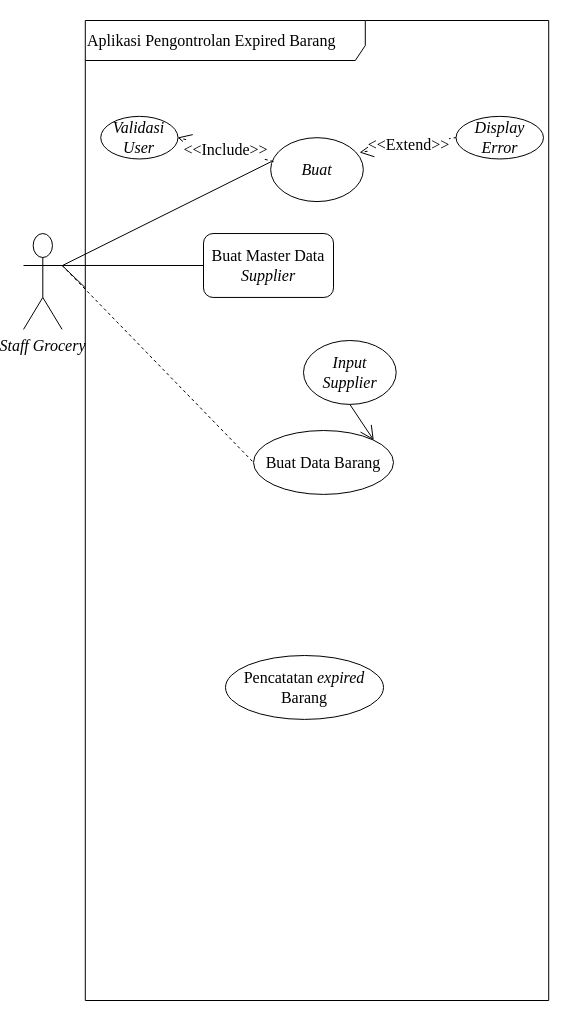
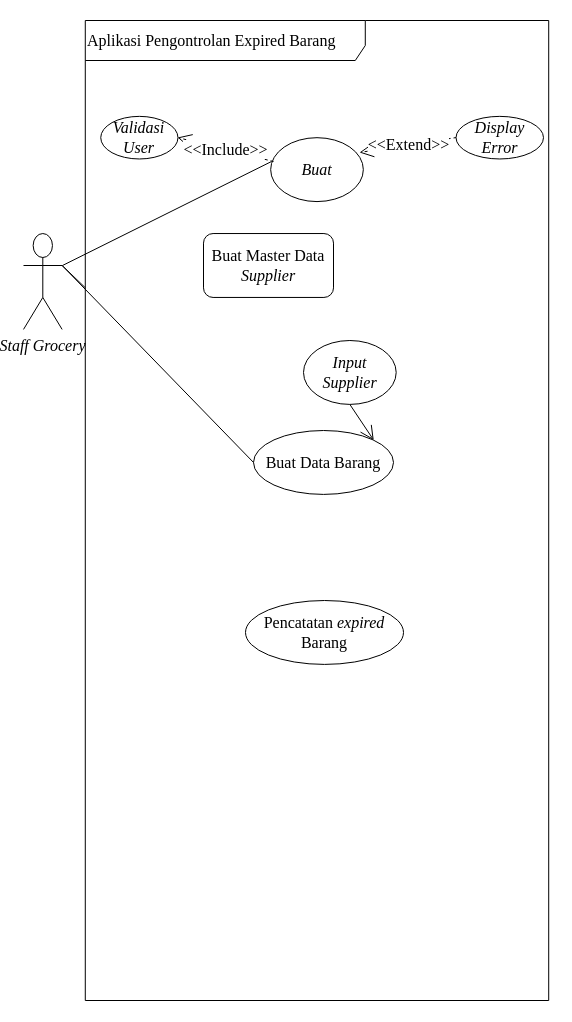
- <mxCell id="12" value="" style="endArrow=none;html=1;rounded=0;exitX=1;exitY=0.333;exitDx=0;exitDy=0;exitPerimeter=0;entryX=0;entryY=0.5;entryDx=0;entryDy=0;fontSize=16;fontFamily=Times New Roman;" edge="1" parent="1" source="2" target="10"><mxGeometry relative="1" as="geometry"><mxPoint x="69" y="275" as="sourcePoint" /><mxPoint x="278" y="171" as="targetPoint" /></mxGeometry></mxCell>
- <mxCell id="13" value="" style="endArrow=none;html=1;rounded=0;entryX=0;entryY=0.5;entryDx=0;entryDy=0;fontSize=16;fontFamily=Times New Roman;exitX=1;exitY=0.333;exitDx=0;exitDy=0;exitPerimeter=0;dashed=1;" edge="1" parent="1" source="2" target="11"><mxGeometry relative="1" as="geometry"><mxPoint x="60" y="270" as="sourcePoint" /><mxPoint x="277" y="292" as="targetPoint" /></mxGeometry></mxCell>
+ <mxCell id="13" value="" style="endArrow=none;html=1;rounded=0;entryX=0;entryY=0.5;entryDx=0;entryDy=0;fontSize=16;fontFamily=Times New Roman;exitX=1;exitY=0.333;exitDx=0;exitDy=0;exitPerimeter=0;" edge="1" parent="1" source="2" target="11"><mxGeometry relative="1" as="geometry"><mxPoint x="60" y="270" as="sourcePoint" /><mxPoint x="277" y="292" as="targetPoint" /></mxGeometry></mxCell>
- <mxCell id="14" value="Pencatatan&lt;i&gt; expired &lt;/i&gt;Barang&lt;i&gt;&lt;br&gt;&lt;/i&gt;" style="ellipse;whiteSpace=wrap;html=1;fontSize=16;fontFamily=Times New Roman;" vertex="1" parent="1"><mxGeometry x="222" y="655" width="158" height="63.91" as="geometry" /></mxCell>
+ <mxCell id="14" value="Pencatatan&lt;i&gt; expired &lt;/i&gt;Barang&lt;i&gt;&lt;br&gt;&lt;/i&gt;" style="ellipse;whiteSpace=wrap;html=1;fontSize=16;fontFamily=Times New Roman;" vertex="1" parent="1"><mxGeometry x="242" y="600" width="158" height="63.91" as="geometry" /></mxCell>
